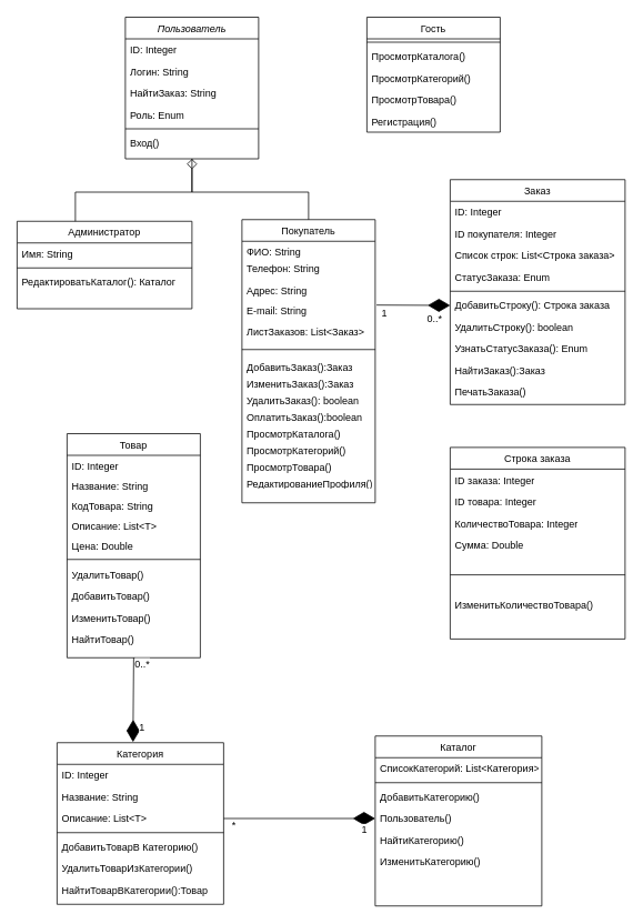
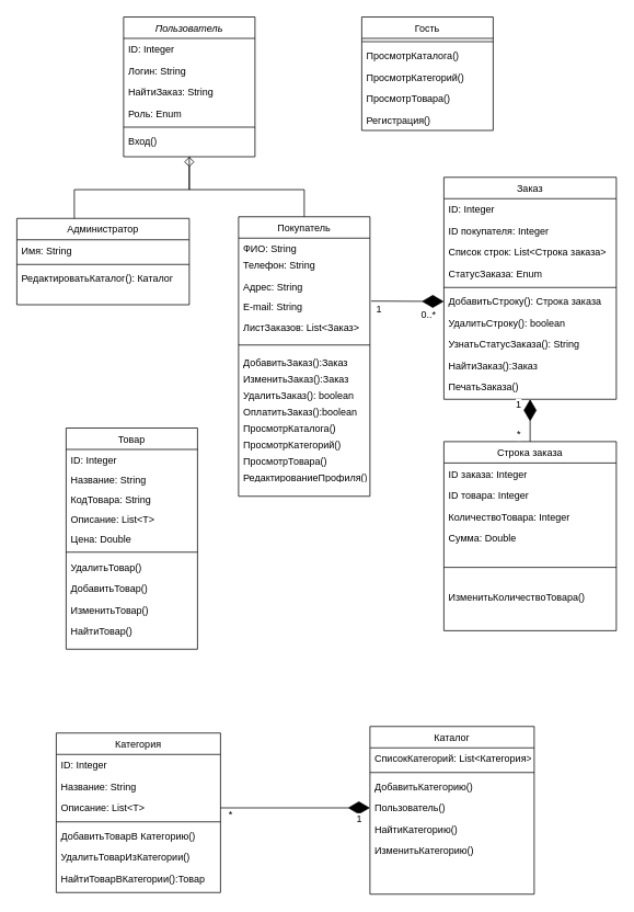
- <mxCell id="51" value="УзнатьСтатусЗаказа(): Enum" style="text;align=left;verticalAlign=top;spacingLeft=4;spacingRight=4;overflow=hidden;rotatable=0;points=[[0,0.5],[1,0.5]];portConstraint=eastwest;" parent="43" vertex="1"><mxGeometry y="190" width="210" height="26" as="geometry" /></mxCell>
+ <mxCell id="51" value="УзнатьСтатусЗаказа(): String" style="text;align=left;verticalAlign=top;spacingLeft=4;spacingRight=4;overflow=hidden;rotatable=0;points=[[0,0.5],[1,0.5]];portConstraint=eastwest;" parent="43" vertex="1"><mxGeometry y="190" width="210" height="26" as="geometry" /></mxCell>
+ <mxCell id="65" value="" style="endArrow=diamondThin;endFill=1;endSize=24;html=1;exitX=0.5;exitY=0;exitDx=0;exitDy=0;entryX=0.5;entryY=1;entryDx=0;entryDy=0;" parent="1" source="36" target="43" edge="1"><mxGeometry width="160" relative="1" as="geometry"><mxPoint x="20" y="709" as="sourcePoint" /><mxPoint x="658" y="440" as="targetPoint" /><Array as="points" /></mxGeometry></mxCell>
+ <mxCell id="66" value="1" style="text;html=1;align=center;verticalAlign=middle;resizable=0;points=[];labelBackgroundColor=#ffffff;" parent="65" vertex="1" connectable="0"><mxGeometry x="0.77" y="2" relative="1" as="geometry"><mxPoint x="-13" y="1" as="offset" /></mxGeometry></mxCell>
+ <mxCell id="67" value="*" style="text;html=1;align=center;verticalAlign=middle;resizable=0;points=[];labelBackgroundColor=#ffffff;" parent="65" vertex="1" connectable="0"><mxGeometry x="0.584" y="-2" relative="1" as="geometry"><mxPoint x="-17.0" y="31.5" as="offset" /></mxGeometry></mxCell>
- <mxCell id="83" value="" style="endArrow=diamondThin;endFill=1;endSize=24;html=1;exitX=0.5;exitY=1;exitDx=0;exitDy=0;entryX=0.456;entryY=-0.004;entryDx=0;entryDy=0;entryPerimeter=0;" parent="1" source="54" target="68" edge="1"><mxGeometry width="160" relative="1" as="geometry"><mxPoint x="380" y="840" as="sourcePoint" /><mxPoint x="367" y="895" as="targetPoint" /></mxGeometry></mxCell>
- <mxCell id="84" value="1" style="text;html=1;align=center;verticalAlign=middle;resizable=0;points=[];labelBackgroundColor=#ffffff;" parent="83" vertex="1" connectable="0"><mxGeometry x="0.824" y="1" relative="1" as="geometry"><mxPoint x="9" y="-9" as="offset" /></mxGeometry></mxCell>
- <mxCell id="85" value="0..*" style="text;html=1;align=center;verticalAlign=middle;resizable=0;points=[];labelBackgroundColor=#ffffff;" parent="83" vertex="1" connectable="0"><mxGeometry x="-0.854" relative="1" as="geometry"><mxPoint x="10" y="1" as="offset" /></mxGeometry></mxCell>
